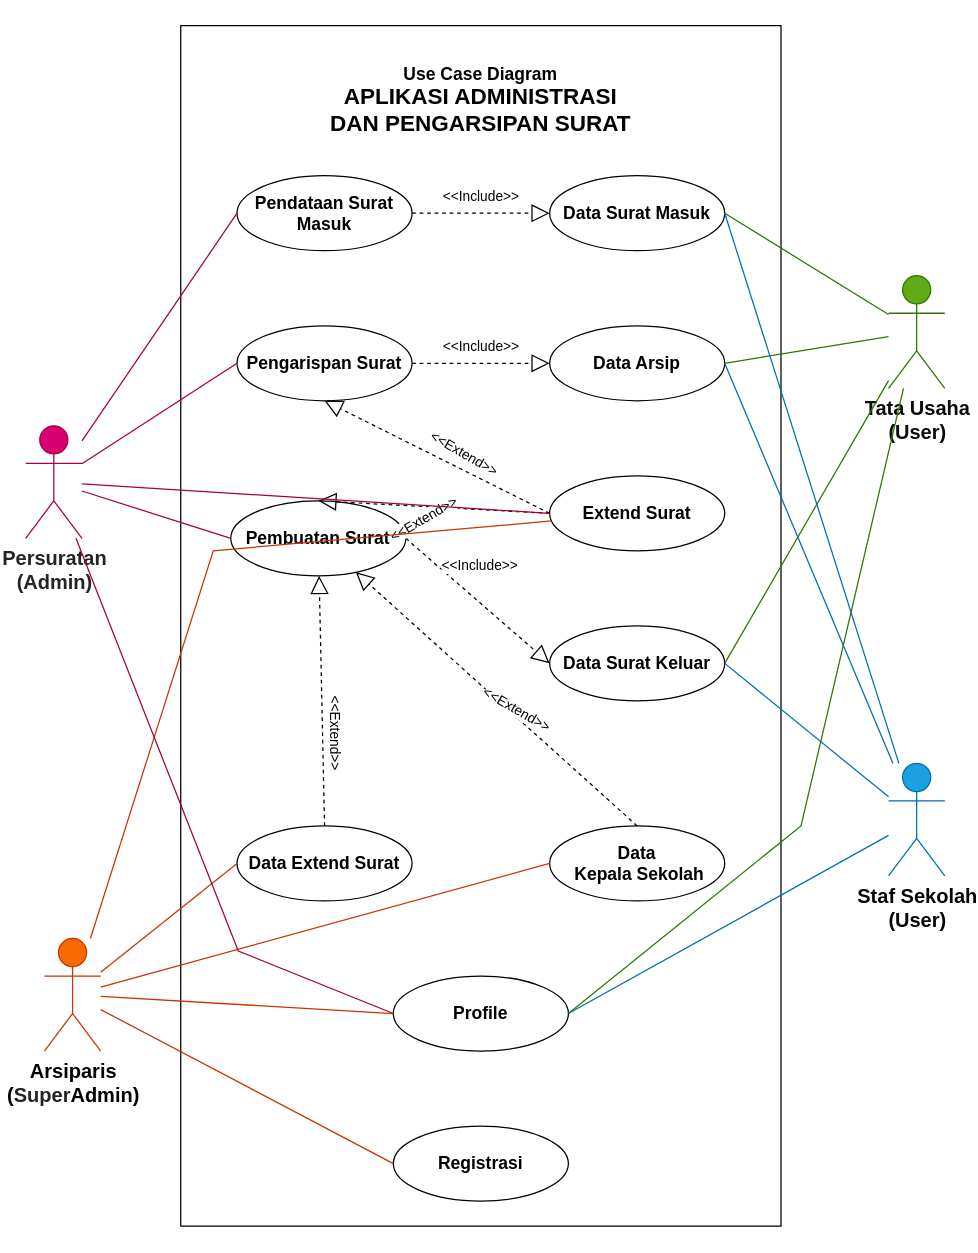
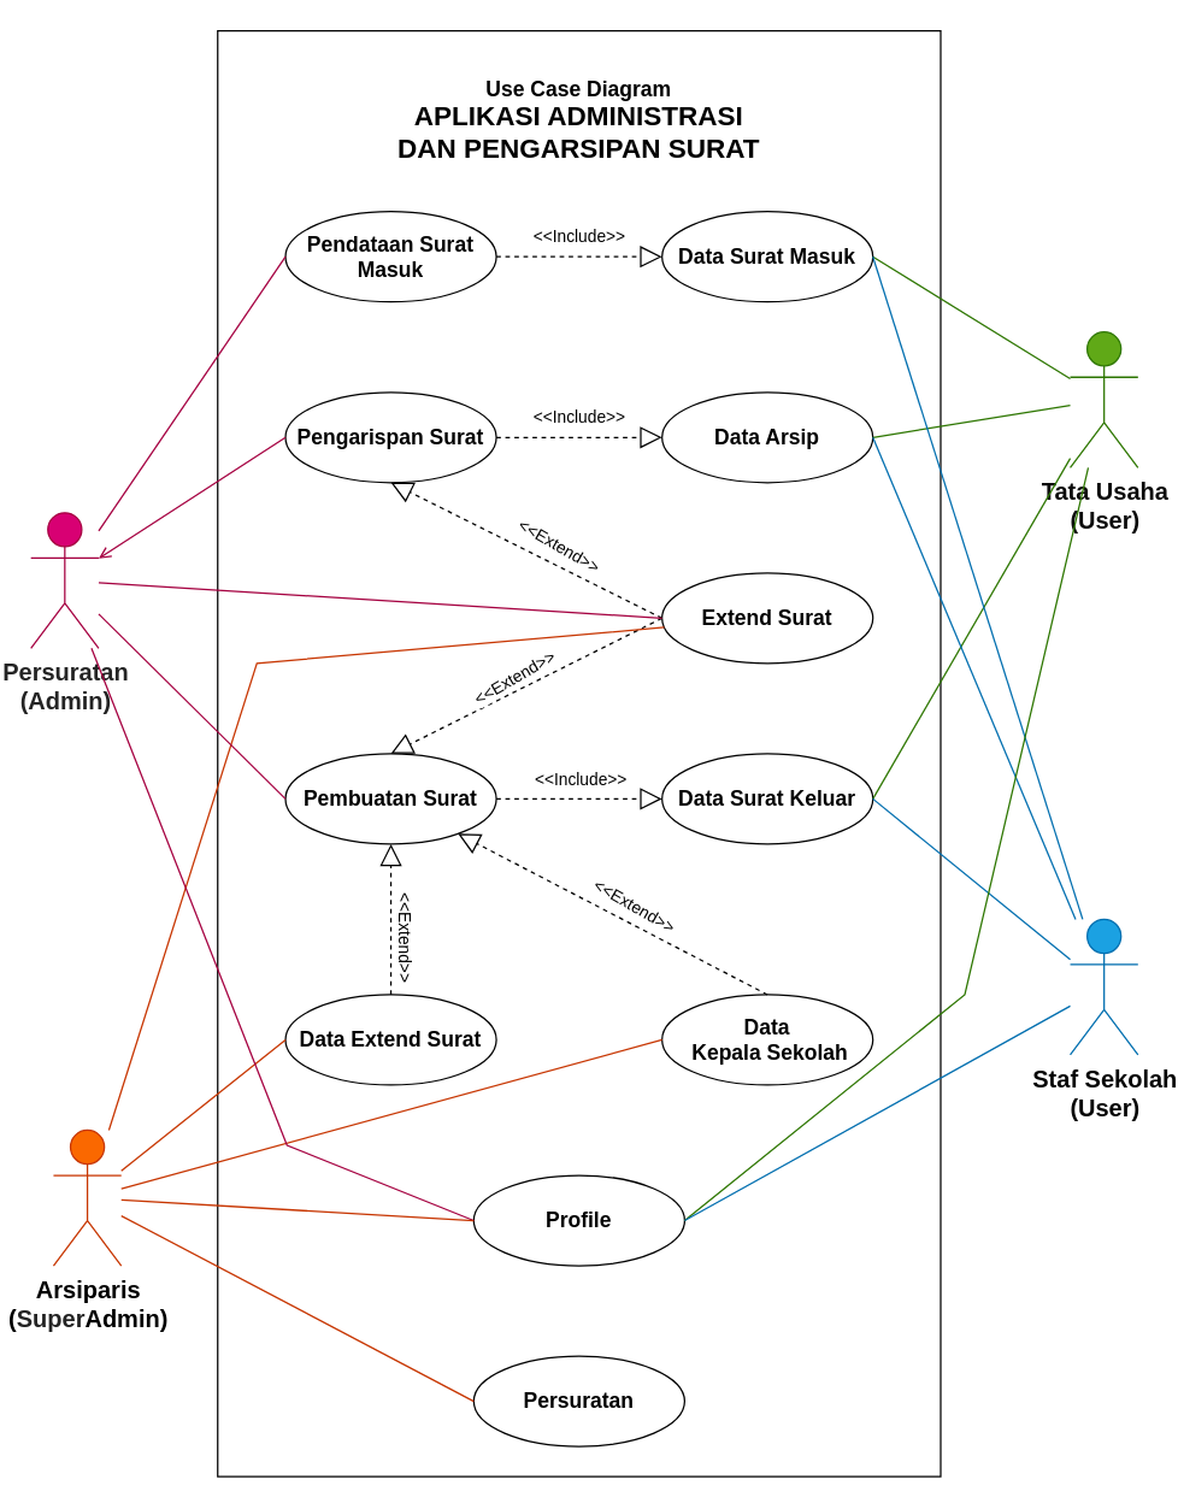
- <mxCell id="45" value="" style="endArrow=none;html=1;rounded=0;exitX=0;exitY=0.5;exitDx=0;exitDy=0;fillColor=#d80073;strokeColor=#A50040;" edge="1" parent="1" source="4" target="3"><mxGeometry width="50" height="50" relative="1" as="geometry"><mxPoint x="199" y="180" as="sourcePoint" /><mxPoint x="100" y="822" as="targetPoint" /></mxGeometry></mxCell>
+ <mxCell id="45" value="" style="endArrow=open;html=1;rounded=0;exitX=0;exitY=0.5;exitDx=0;exitDy=0;fillColor=#d80073;strokeColor=#A50040;" edge="1" parent="1" source="4" target="3"><mxGeometry width="50" height="50" relative="1" as="geometry"><mxPoint x="199" y="180" as="sourcePoint" /><mxPoint x="100" y="822" as="targetPoint" /></mxGeometry></mxCell>
- <mxCell id="8" value="&lt;font style=&quot;font-size: 14px;&quot;&gt;Pembuatan Surat&lt;/font&gt;" style="ellipse;whiteSpace=wrap;html=1;fontSize=14;fontStyle=1" vertex="1" parent="1"><mxGeometry x="184" y="400" width="140" height="60" as="geometry" /></mxCell>
+ <mxCell id="8" value="&lt;font style=&quot;font-size: 14px;&quot;&gt;Pembuatan Surat&lt;/font&gt;" style="ellipse;whiteSpace=wrap;html=1;fontSize=14;fontStyle=1" vertex="1" parent="1"><mxGeometry x="189" y="500" width="140" height="60" as="geometry" /></mxCell>
- <mxCell id="28" value="&lt;span style=&quot;font-size: 14px;&quot;&gt;Registrasi&lt;/span&gt;" style="ellipse;whiteSpace=wrap;html=1;fontSize=14;fontStyle=1" vertex="1" parent="1"><mxGeometry x="314" y="900" width="140" height="60" as="geometry" /></mxCell>
+ <mxCell id="28" value="&lt;span style=&quot;font-size: 14px;&quot;&gt;Persuratan&lt;/span&gt;" style="ellipse;whiteSpace=wrap;html=1;fontSize=14;fontStyle=1" vertex="1" parent="1"><mxGeometry x="314" y="900" width="140" height="60" as="geometry" /></mxCell>
